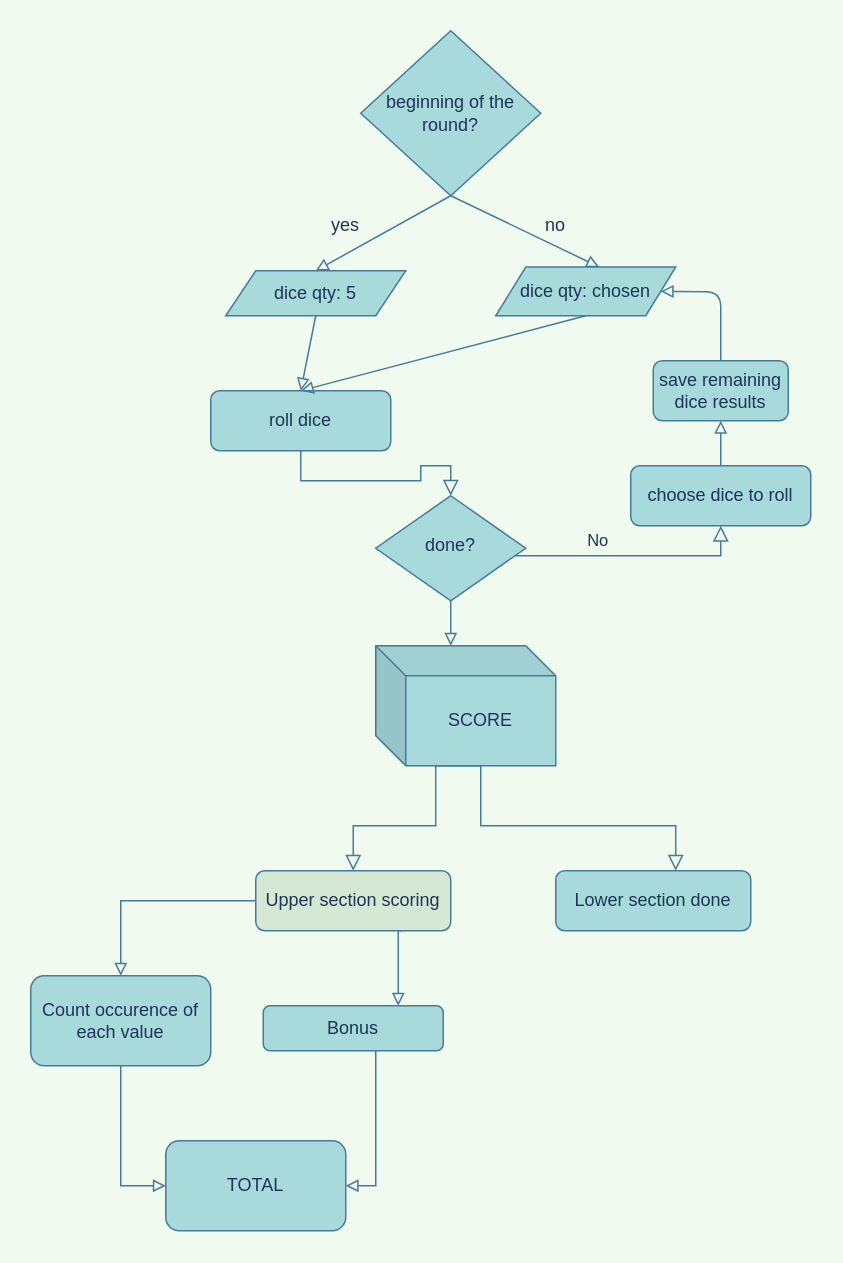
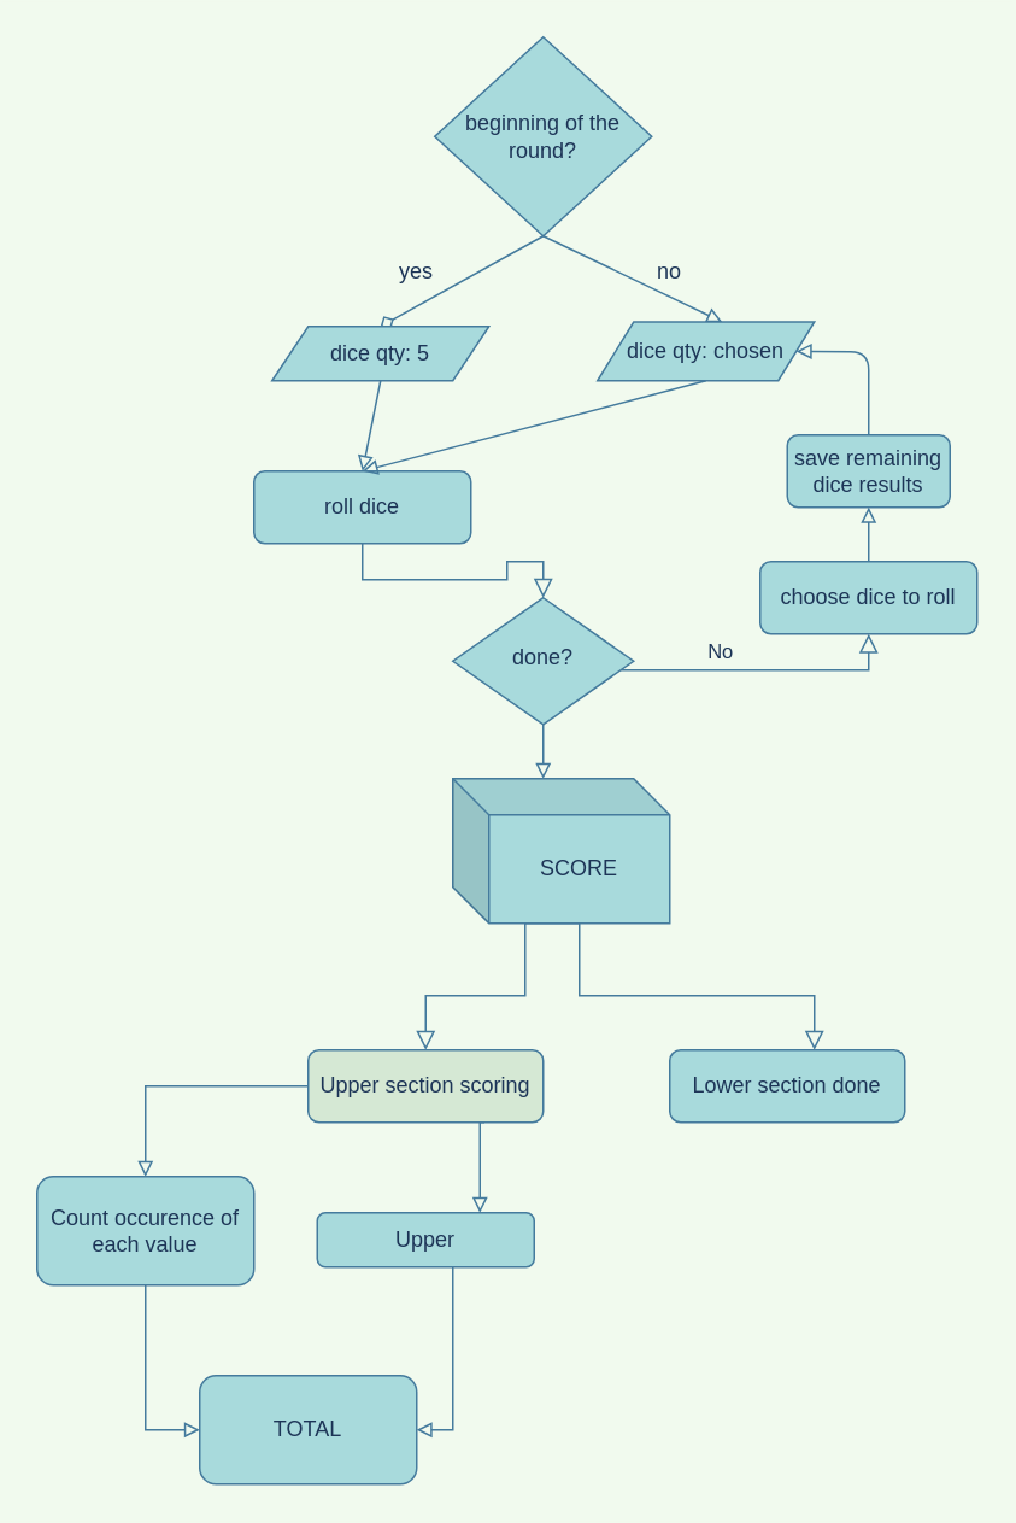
- <mxCell id="14" value="" style="endArrow=block;html=1;exitX=0.5;exitY=1;exitDx=0;exitDy=0;entryX=0.5;entryY=0;entryDx=0;entryDy=0;strokeColor=#457B9D;fontColor=#1D3557;endFill=0;labelBackgroundColor=#F1FAEE;" edge="1" parent="1" source="13" target="16"><mxGeometry width="50" height="50" relative="1" as="geometry"><mxPoint x="470" y="120" as="sourcePoint" /><mxPoint x="300" y="120" as="targetPoint" /></mxGeometry></mxCell>
+ <mxCell id="14" value="" style="endArrow=diamond;html=1;exitX=0.5;exitY=1;exitDx=0;exitDy=0;entryX=0.5;entryY=0;entryDx=0;entryDy=0;strokeColor=#457B9D;fontColor=#1D3557;endFill=0;labelBackgroundColor=#F1FAEE;" edge="1" parent="1" source="13" target="16"><mxGeometry width="50" height="50" relative="1" as="geometry"><mxPoint x="470" y="120" as="sourcePoint" /><mxPoint x="300" y="120" as="targetPoint" /></mxGeometry></mxCell>
- <mxCell id="30" value="Bonus" style="whiteSpace=wrap;html=1;rounded=1;shadow=0;strokeWidth=1;glass=0;fillColor=#A8DADC;strokeColor=#457B9D;fontColor=#1D3557;" vertex="1" parent="1"><mxGeometry x="175" y="670" width="120" height="30" as="geometry" /></mxCell>
+ <mxCell id="30" value="Upper" style="whiteSpace=wrap;html=1;rounded=1;shadow=0;strokeWidth=1;glass=0;fillColor=#A8DADC;strokeColor=#457B9D;fontColor=#1D3557;" vertex="1" parent="1"><mxGeometry x="175" y="670" width="120" height="30" as="geometry" /></mxCell>
